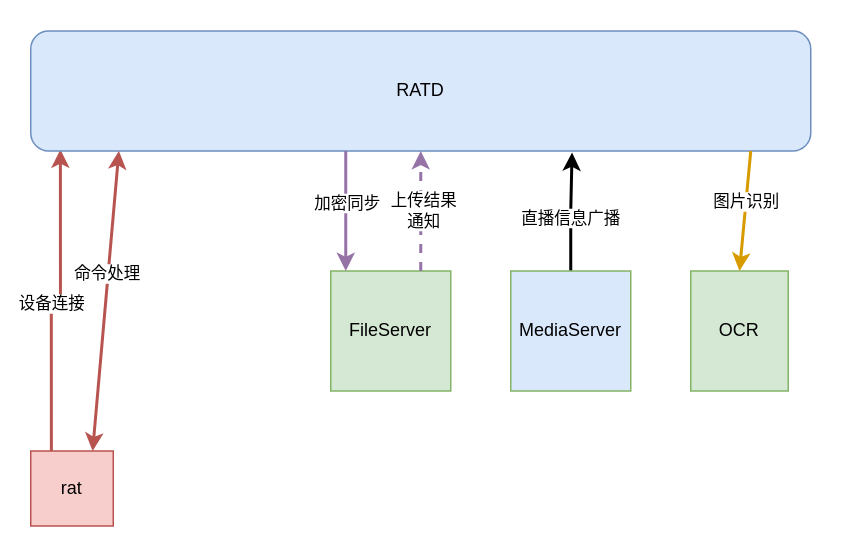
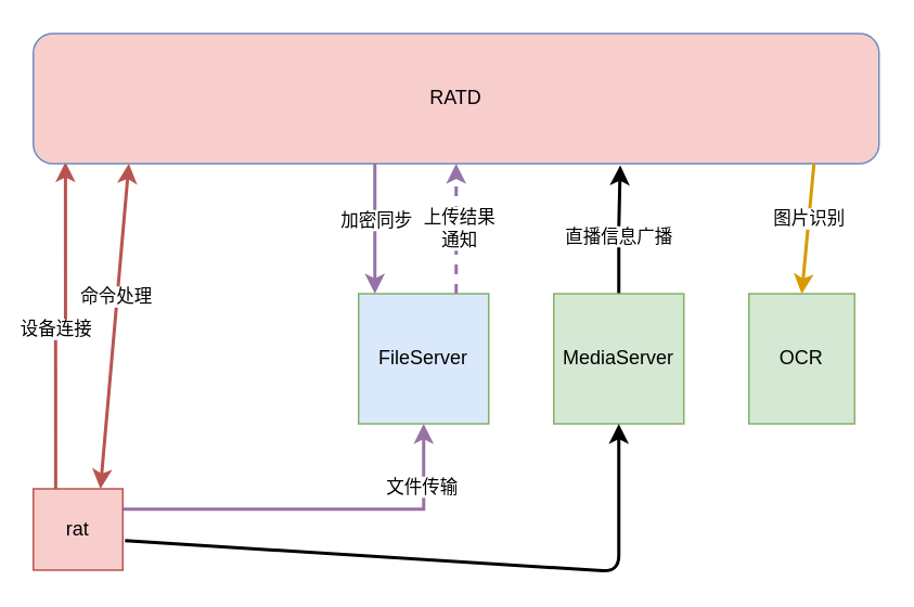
- <mxCell id="12" value="RATD" style="rounded=1;whiteSpace=wrap;html=1;fillColor=#dae8fc;strokeColor=#6c8ebf;" vertex="1" parent="1"><mxGeometry x="20" y="20" width="520" height="80" as="geometry" /></mxCell>
+ <mxCell id="12" value="RATD" style="rounded=1;whiteSpace=wrap;html=1;fillColor=#f8cecc;strokeColor=#6c8ebf;" vertex="1" parent="1"><mxGeometry x="20" y="20" width="520" height="80" as="geometry" /></mxCell>
- <mxCell id="7" value="FileServer" style="whiteSpace=wrap;html=1;aspect=fixed;fillColor=#d5e8d4;strokeColor=#82b366;" vertex="1" parent="1"><mxGeometry x="220" y="180" width="80" height="80" as="geometry" /></mxCell>
+ <mxCell id="7" value="FileServer" style="whiteSpace=wrap;html=1;aspect=fixed;fillColor=#dae8fc;strokeColor=#82b366;" vertex="1" parent="1"><mxGeometry x="220" y="180" width="80" height="80" as="geometry" /></mxCell>
- <mxCell id="10" value="MediaServer" style="whiteSpace=wrap;html=1;aspect=fixed;fillColor=#dae8fc;strokeColor=#82b366;" vertex="1" parent="1"><mxGeometry x="340" y="180" width="80" height="80" as="geometry" /></mxCell>
+ <mxCell id="10" value="MediaServer" style="whiteSpace=wrap;html=1;aspect=fixed;fillColor=#d5e8d4;strokeColor=#82b366;" vertex="1" parent="1"><mxGeometry x="340" y="180" width="80" height="80" as="geometry" /></mxCell>
+ <mxCell id="2" style="edgeStyle=orthogonalEdgeStyle;rounded=0;orthogonalLoop=1;jettySize=auto;html=1;entryX=0.5;entryY=1;entryDx=0;entryDy=0;fillColor=#e1d5e7;strokeColor=#9673a6;strokeWidth=2;exitX=1;exitY=0.25;exitDx=0;exitDy=0;" edge="1" parent="1" source="6" target="7"><mxGeometry relative="1" as="geometry" /></mxCell>
+ <mxCell id="3" value="文件传输" style="edgeLabel;html=1;align=center;verticalAlign=middle;resizable=0;points=[];" vertex="1" connectable="0" parent="2"><mxGeometry x="0.675" y="2" relative="1" as="geometry"><mxPoint as="offset" /></mxGeometry></mxCell>
+ <mxCell id="21" value="" style="endArrow=classic;html=1;strokeWidth=2;exitX=1.025;exitY=0.638;exitDx=0;exitDy=0;exitPerimeter=0;entryX=0.5;entryY=1;entryDx=0;entryDy=0;" edge="1" parent="1" source="6" target="10"><mxGeometry width="50" height="50" relative="1" as="geometry"><mxPoint x="110" y="410" as="sourcePoint" /><mxPoint x="380" y="351" as="targetPoint" /><Array as="points"><mxPoint x="380" y="351" /></Array></mxGeometry></mxCell>
